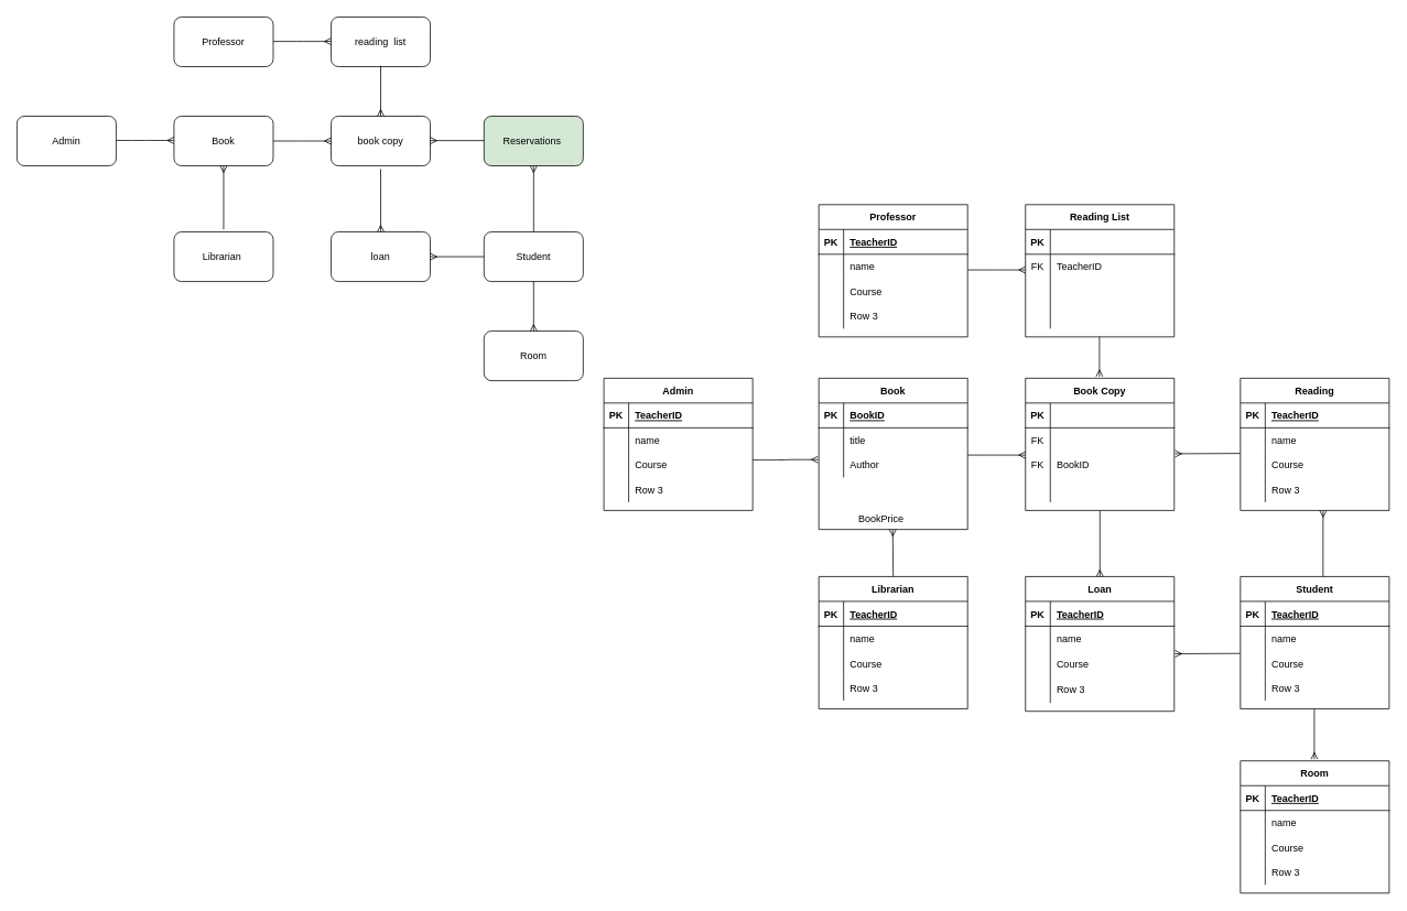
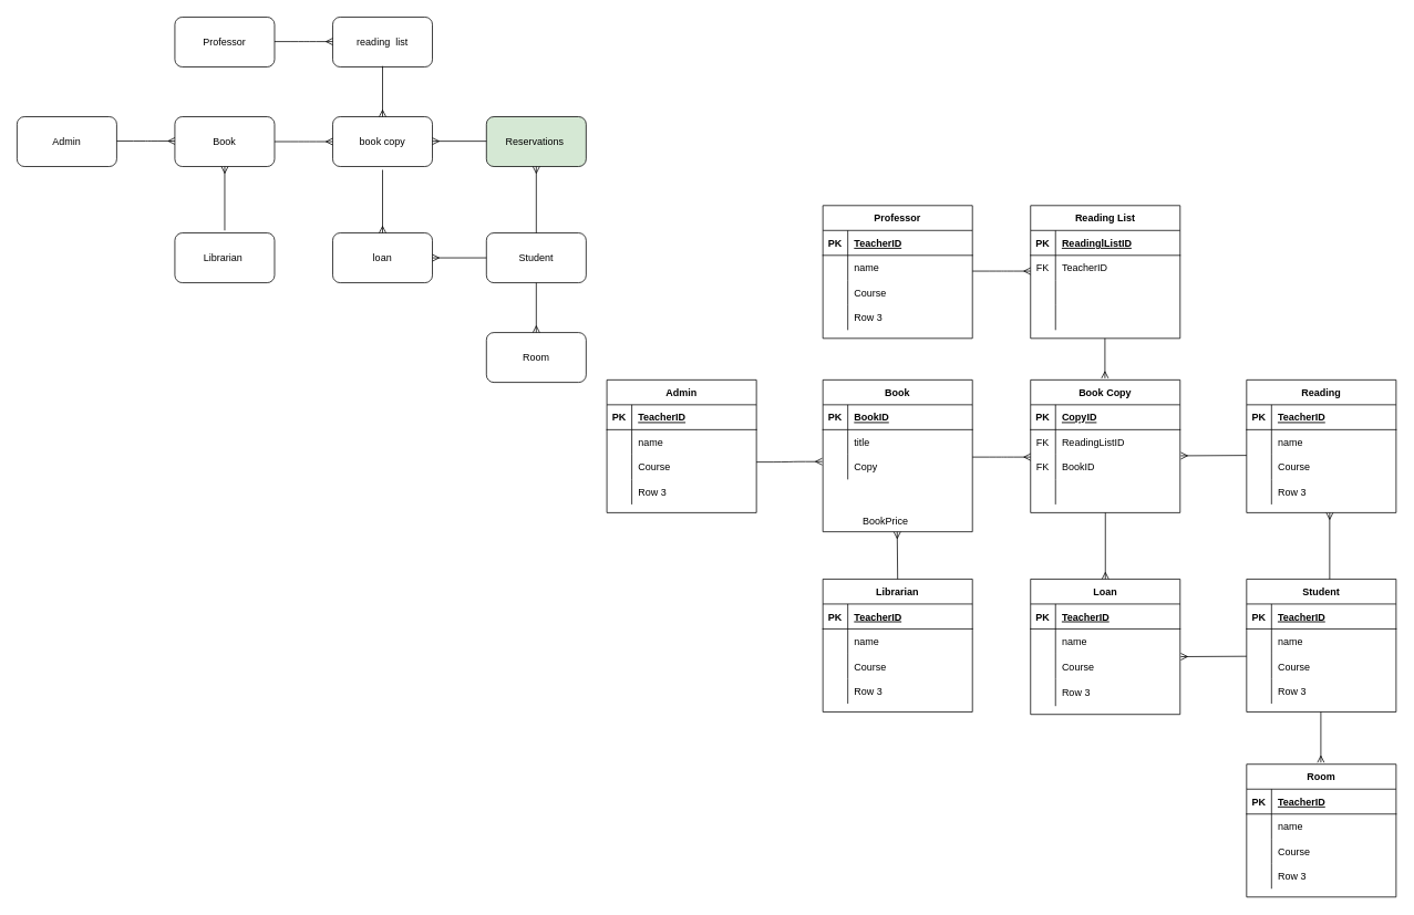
+ <mxCell id="36" value="ReadinglListID" style="shape=partialRectangle;connectable=0;fillColor=none;top=0;left=0;bottom=0;right=0;align=left;spacingLeft=6;fontStyle=5;overflow=hidden;" vertex="1" parent="34"><mxGeometry x="30" width="150" height="30" as="geometry" /></mxCell>
+ <mxCell id="61" value="CopyID" style="shape=partialRectangle;connectable=0;fillColor=none;top=0;left=0;bottom=0;right=0;align=left;spacingLeft=6;fontStyle=5;overflow=hidden;" vertex="1" parent="59"><mxGeometry x="30" width="150" height="30" as="geometry" /></mxCell>
+ <mxCell id="64" value="ReadingListID" style="shape=partialRectangle;connectable=0;fillColor=none;top=0;left=0;bottom=0;right=0;align=left;spacingLeft=6;overflow=hidden;" vertex="1" parent="62"><mxGeometry x="30" width="150" height="30" as="geometry" /></mxCell>
- <mxCell id="55" value="Author" style="shape=partialRectangle;connectable=0;fillColor=none;top=0;left=0;bottom=0;right=0;align=left;spacingLeft=6;overflow=hidden;" vertex="1" parent="53"><mxGeometry x="30" width="150" height="30" as="geometry" /></mxCell>
+ <mxCell id="55" value="Copy" style="shape=partialRectangle;connectable=0;fillColor=none;top=0;left=0;bottom=0;right=0;align=left;spacingLeft=6;overflow=hidden;" vertex="1" parent="53"><mxGeometry x="30" width="150" height="30" as="geometry" /></mxCell>
